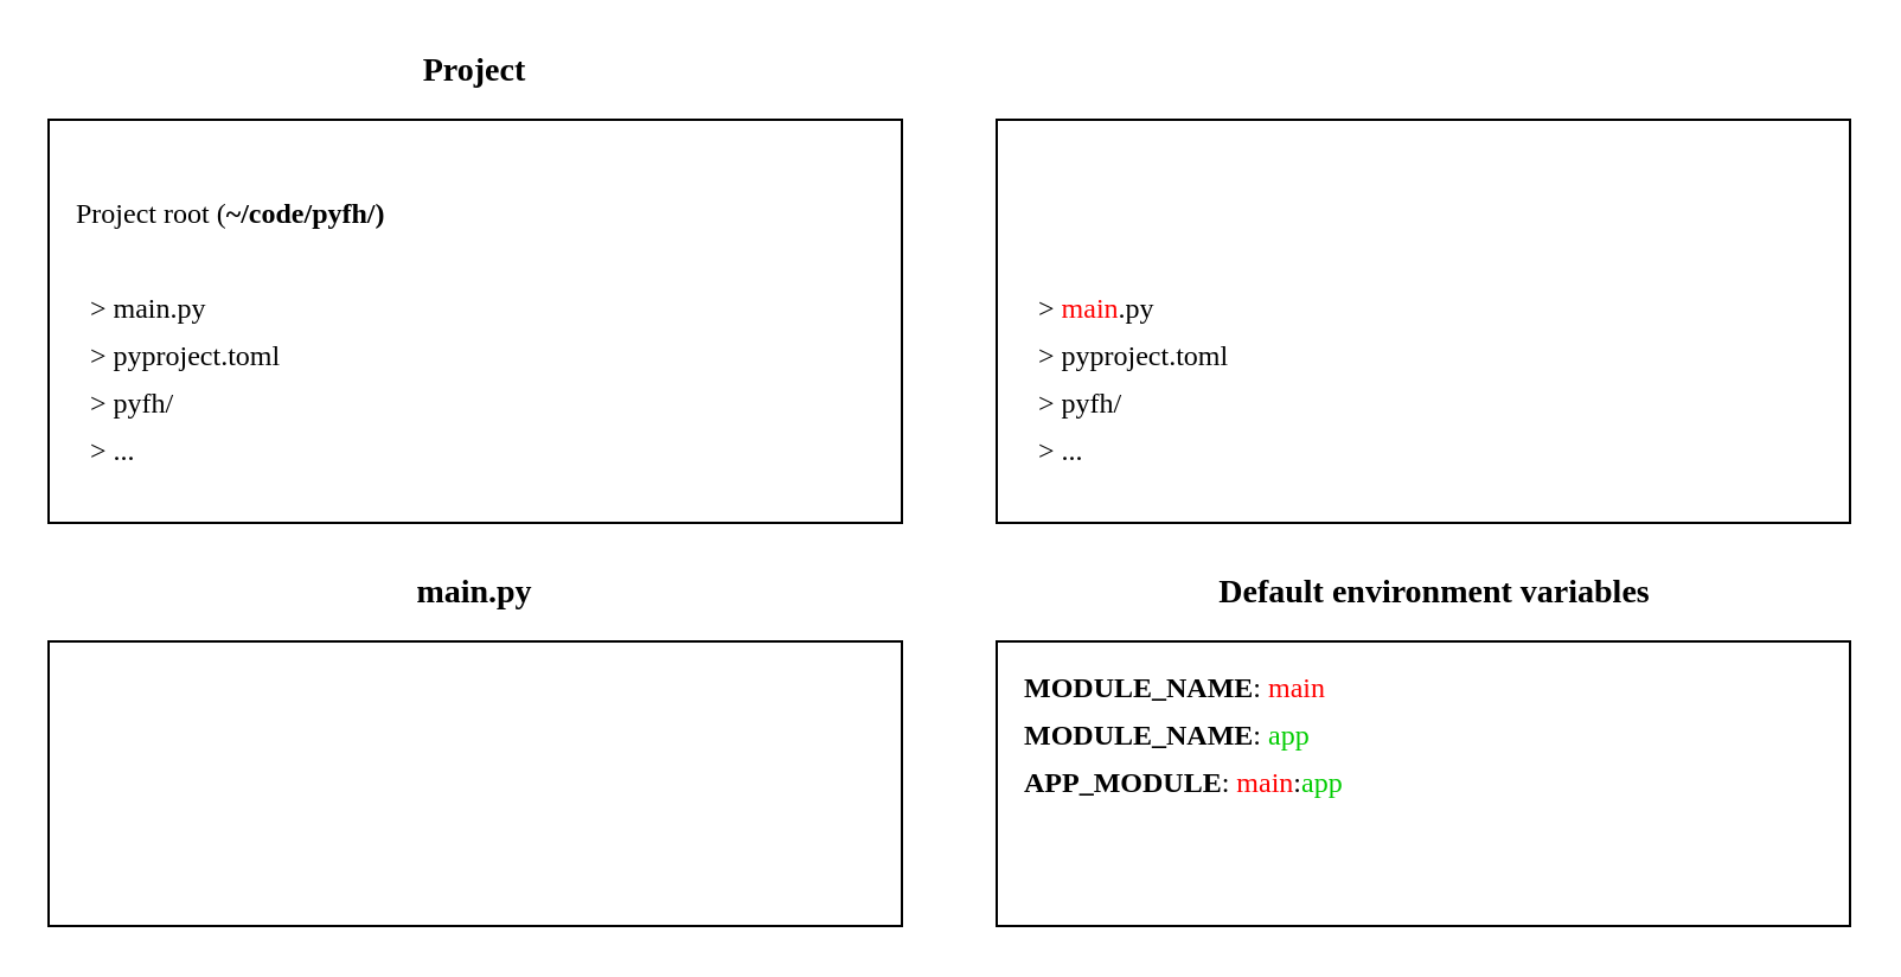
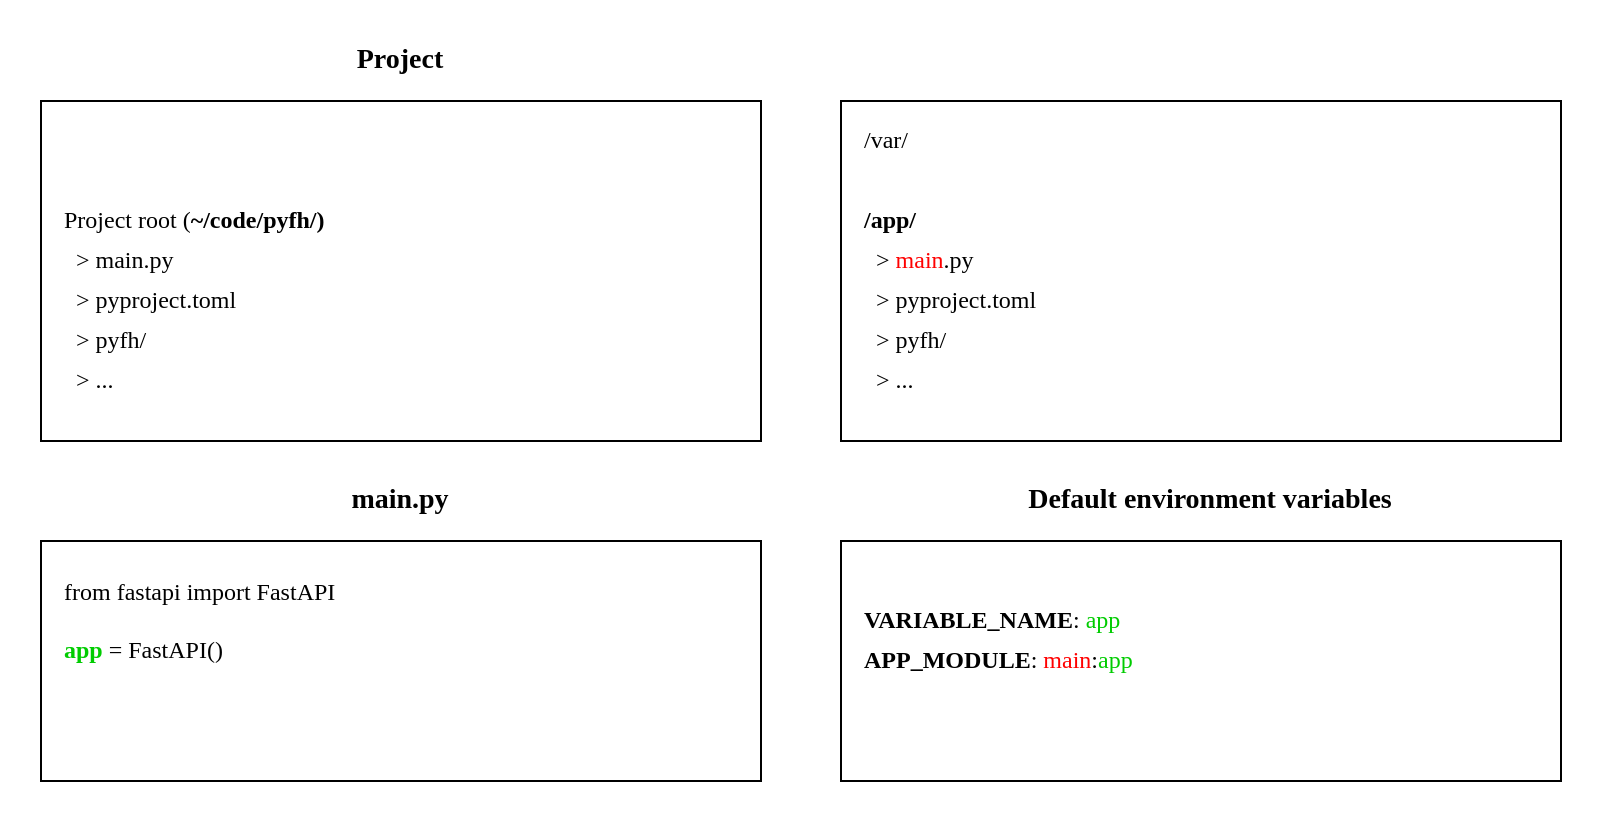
+ <mxCell id="7" value="&lt;span&gt;/var&lt;/span&gt;/" style="text;html=1;strokeColor=none;fillColor=none;align=left;verticalAlign=middle;whiteSpace=wrap;rounded=0;fontFamily=Fira Mono;fontSource=https%3A%2F%2Ffonts.googleapis.com%2Fcss%3Ffamily%3DFira%2BMono;fontStyle=0" vertex="1" parent="1"><mxGeometry x="430" y="60" width="340" height="20" as="geometry" /></mxCell>
- <mxCell id="6" value="Project root (&lt;b&gt;~/code/pyfh/)&lt;/b&gt;" style="text;html=1;strokeColor=none;fillColor=none;align=left;verticalAlign=middle;whiteSpace=wrap;rounded=0;fontFamily=Fira Mono;fontSource=https%3A%2F%2Ffonts.googleapis.com%2Fcss%3Ffamily%3DFira%2BMono;" vertex="1" parent="1"><mxGeometry x="30" y="80" width="340" height="20" as="geometry" /></mxCell>
+ <mxCell id="6" value="Project root (&lt;b&gt;~/code/pyfh/)&lt;/b&gt;" style="text;html=1;strokeColor=none;fillColor=none;align=left;verticalAlign=middle;whiteSpace=wrap;rounded=0;fontFamily=Fira Mono;fontSource=https%3A%2F%2Ffonts.googleapis.com%2Fcss%3Ffamily%3DFira%2BMono;" vertex="1" parent="1"><mxGeometry x="30" y="100" width="340" height="20" as="geometry" /></mxCell>
+ <mxCell id="8" value="/app/" style="text;html=1;strokeColor=none;fillColor=none;align=left;verticalAlign=middle;whiteSpace=wrap;rounded=0;fontFamily=Fira Mono;fontSource=https%3A%2F%2Ffonts.googleapis.com%2Fcss%3Ffamily%3DFira%2BMono;fontStyle=1" vertex="1" parent="1"><mxGeometry x="430" y="100" width="340" height="20" as="geometry" /></mxCell>
- <mxCell id="17" value="&lt;b&gt;MODULE_NAME&lt;/b&gt;: &lt;font color=&quot;#FF0000&quot;&gt;main&lt;/font&gt;" style="text;html=1;strokeColor=none;fillColor=none;align=left;verticalAlign=middle;whiteSpace=wrap;rounded=0;fontFamily=Fira Mono;fontSource=https%3A%2F%2Ffonts.googleapis.com%2Fcss%3Ffamily%3DFira%2BMono;" vertex="1" parent="1"><mxGeometry x="430" y="280" width="310" height="20" as="geometry" /></mxCell>
+ <mxCell id="21" value="&lt;div style=&quot;font-size: 12px&quot; align=&quot;left&quot;&gt;&lt;font style=&quot;font-size: 12px&quot;&gt;from fastapi import FastAPI&lt;br&gt;&lt;/font&gt;&lt;/div&gt;&lt;div style=&quot;font-size: 12px&quot; align=&quot;left&quot;&gt;&lt;font color=&quot;#039C08&quot;&gt;&lt;b&gt;&lt;font style=&quot;font-size: 12px&quot;&gt;&lt;br&gt;&lt;/font&gt;&lt;/b&gt;&lt;/font&gt;&lt;/div&gt;&lt;div style=&quot;font-size: 12px&quot; align=&quot;left&quot;&gt;&lt;font style=&quot;font-size: 12px&quot;&gt;&lt;font color=&quot;#00CC00&quot;&gt;&lt;b&gt;app&lt;/b&gt;&lt;/font&gt; = FastAPI()&lt;/font&gt;&lt;/div&gt;" style="text;html=1;strokeColor=none;fillColor=none;align=left;verticalAlign=middle;whiteSpace=wrap;rounded=0;fontFamily=Fira Mono;fontSource=https%3A%2F%2Ffonts.googleapis.com%2Fcss%3Ffamily%3DFira%2BMono;fontSize=14;" vertex="1" parent="1"><mxGeometry x="30" y="300" width="250" height="20" as="geometry" /></mxCell>
- <mxCell id="22" value="&lt;b&gt;MODULE_NAME&lt;/b&gt;: &lt;font color=&quot;#00CC00&quot;&gt;app&lt;/font&gt;" style="text;html=1;strokeColor=none;fillColor=none;align=left;verticalAlign=middle;whiteSpace=wrap;rounded=0;fontFamily=Fira Mono;fontSource=https%3A%2F%2Ffonts.googleapis.com%2Fcss%3Ffamily%3DFira%2BMono;" vertex="1" parent="1"><mxGeometry x="430" y="300" width="310" height="20" as="geometry" /></mxCell>
+ <mxCell id="22" value="&lt;b&gt;VARIABLE_NAME&lt;/b&gt;: &lt;font color=&quot;#00CC00&quot;&gt;app&lt;/font&gt;" style="text;html=1;strokeColor=none;fillColor=none;align=left;verticalAlign=middle;whiteSpace=wrap;rounded=0;fontFamily=Fira Mono;fontSource=https%3A%2F%2Ffonts.googleapis.com%2Fcss%3Ffamily%3DFira%2BMono;" vertex="1" parent="1"><mxGeometry x="430" y="300" width="310" height="20" as="geometry" /></mxCell>
